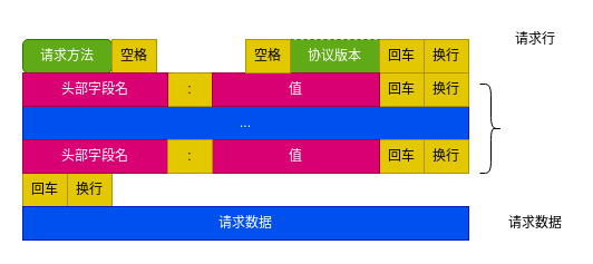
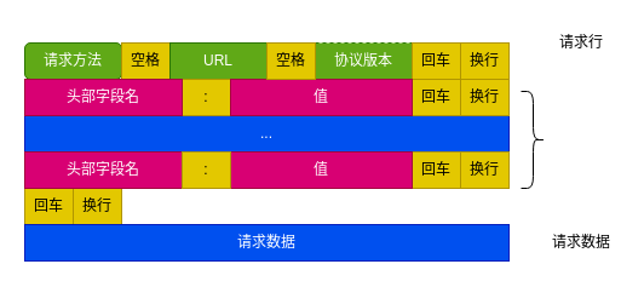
+ <mxCell id="9" value="URL" style="rounded=0;whiteSpace=wrap;html=1;fillColor=#60a917;strokeColor=#2D7600;fontColor=#ffffff;" parent="1" vertex="1"><mxGeometry x="140" y="35" width="80" height="30" as="geometry" /></mxCell>
